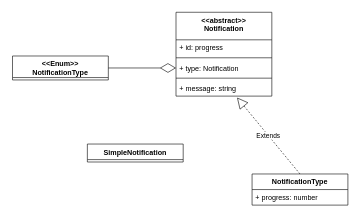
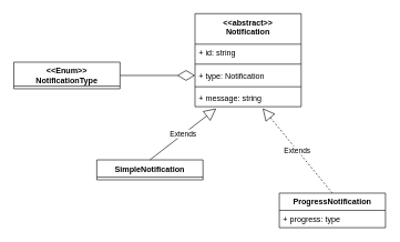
- <mxCell id="3" value="+ id: progress" style="text;strokeColor=none;fillColor=none;align=left;verticalAlign=top;spacingLeft=4;spacingRight=4;overflow=hidden;rotatable=0;points=[[0,0.5],[1,0.5]];portConstraint=eastwest;" vertex="1" parent="2"><mxGeometry y="46" width="160" height="26" as="geometry" /></mxCell>
+ <mxCell id="3" value="+ id: string" style="text;strokeColor=none;fillColor=none;align=left;verticalAlign=top;spacingLeft=4;spacingRight=4;overflow=hidden;rotatable=0;points=[[0,0.5],[1,0.5]];portConstraint=eastwest;" vertex="1" parent="2"><mxGeometry y="46" width="160" height="26" as="geometry" /></mxCell>
+ <mxCell id="10" value="Extends" style="endArrow=block;endSize=16;endFill=0;html=1;exitX=0.5;exitY=0;exitDx=0;exitDy=0;entryX=0.2;entryY=1.106;entryDx=0;entryDy=0;entryPerimeter=0;" edge="1" parent="1" source="9" target="7"><mxGeometry width="160" relative="1" as="geometry"><mxPoint x="130" y="180" as="sourcePoint" /><mxPoint x="290" y="180" as="targetPoint" /></mxGeometry></mxCell>
- <mxCell id="12" value="NotificationType" style="swimlane;fontStyle=1;align=center;verticalAlign=top;childLayout=stackLayout;horizontal=1;startSize=26;horizontalStack=0;resizeParent=1;resizeParentMax=0;resizeLast=0;collapsible=1;marginBottom=0;" vertex="1" parent="1"><mxGeometry x="420" y="290" width="160" height="52" as="geometry" /></mxCell>
+ <mxCell id="12" value="ProgressNotification" style="swimlane;fontStyle=1;align=center;verticalAlign=top;childLayout=stackLayout;horizontal=1;startSize=26;horizontalStack=0;resizeParent=1;resizeParentMax=0;resizeLast=0;collapsible=1;marginBottom=0;" vertex="1" parent="1"><mxGeometry x="420" y="290" width="160" height="52" as="geometry" /></mxCell>
- <mxCell id="13" value="+ progress: number" style="text;strokeColor=none;fillColor=none;align=left;verticalAlign=top;spacingLeft=4;spacingRight=4;overflow=hidden;rotatable=0;points=[[0,0.5],[1,0.5]];portConstraint=eastwest;" vertex="1" parent="12"><mxGeometry y="26" width="160" height="26" as="geometry" /></mxCell>
+ <mxCell id="13" value="+ progress: type" style="text;strokeColor=none;fillColor=none;align=left;verticalAlign=top;spacingLeft=4;spacingRight=4;overflow=hidden;rotatable=0;points=[[0,0.5],[1,0.5]];portConstraint=eastwest;" vertex="1" parent="12"><mxGeometry y="26" width="160" height="26" as="geometry" /></mxCell>
